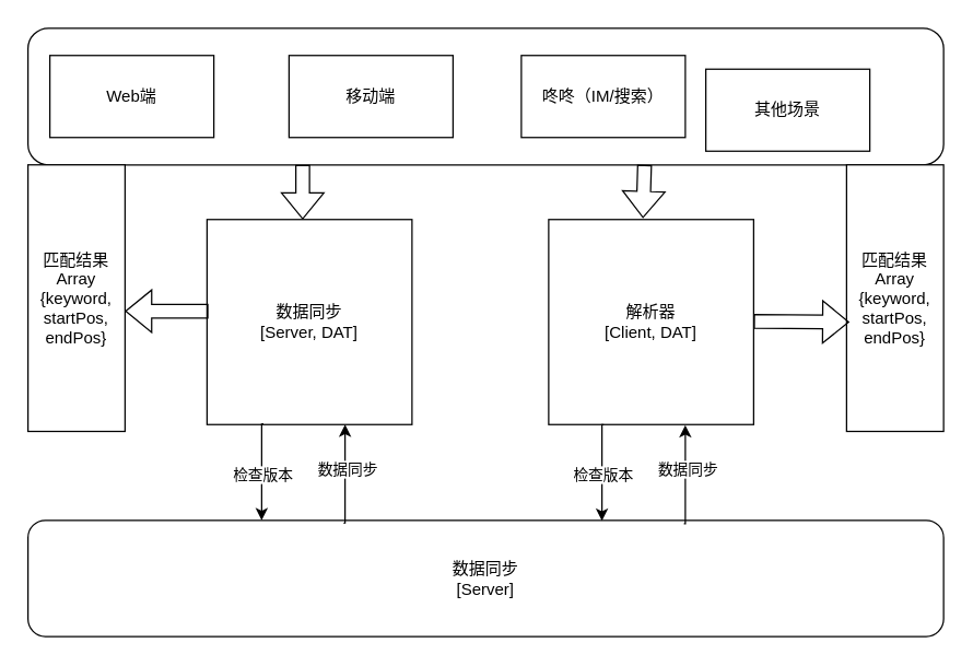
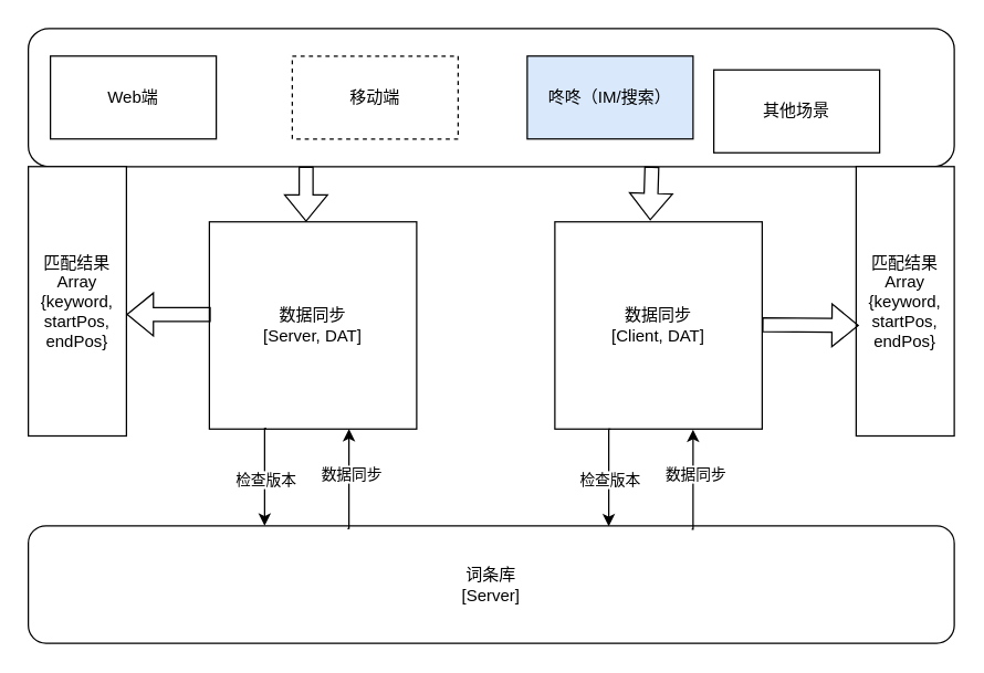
- <mxCell id="4" value="移动端" style="rounded=0;whiteSpace=wrap;html=1;" vertex="1" parent="1"><mxGeometry x="211" y="40" width="120" height="60" as="geometry" /></mxCell>
+ <mxCell id="4" value="移动端" style="rounded=0;whiteSpace=wrap;html=1;dashed=1;" vertex="1" parent="1"><mxGeometry x="211" y="40" width="120" height="60" as="geometry" /></mxCell>
- <mxCell id="5" value="咚咚（IM/搜索）" style="rounded=0;whiteSpace=wrap;html=1;" vertex="1" parent="1"><mxGeometry x="381" y="40" width="120" height="60" as="geometry" /></mxCell>
+ <mxCell id="5" value="咚咚（IM/搜索）" style="rounded=0;whiteSpace=wrap;html=1;fillColor=#dae8fc;" vertex="1" parent="1"><mxGeometry x="381" y="40" width="120" height="60" as="geometry" /></mxCell>
- <mxCell id="10" value="解析器&lt;br&gt;[Client, DAT]" style="rounded=0;whiteSpace=wrap;html=1;fillColor=#FFFFFF;" vertex="1" parent="1"><mxGeometry x="401" y="160" width="150" height="150" as="geometry" /></mxCell>
+ <mxCell id="10" value="数据同步&lt;br&gt;[Client, DAT]" style="rounded=0;whiteSpace=wrap;html=1;fillColor=#FFFFFF;" vertex="1" parent="1"><mxGeometry x="401" y="160" width="150" height="150" as="geometry" /></mxCell>
- <mxCell id="11" value="数据同步&lt;br&gt;[Server]" style="rounded=1;whiteSpace=wrap;html=1;" vertex="1" parent="1"><mxGeometry x="20" y="380" width="670" height="85" as="geometry" /></mxCell>
+ <mxCell id="11" value="词条库&lt;br&gt;[Server]" style="rounded=1;whiteSpace=wrap;html=1;" vertex="1" parent="1"><mxGeometry x="20" y="380" width="670" height="85" as="geometry" /></mxCell>
